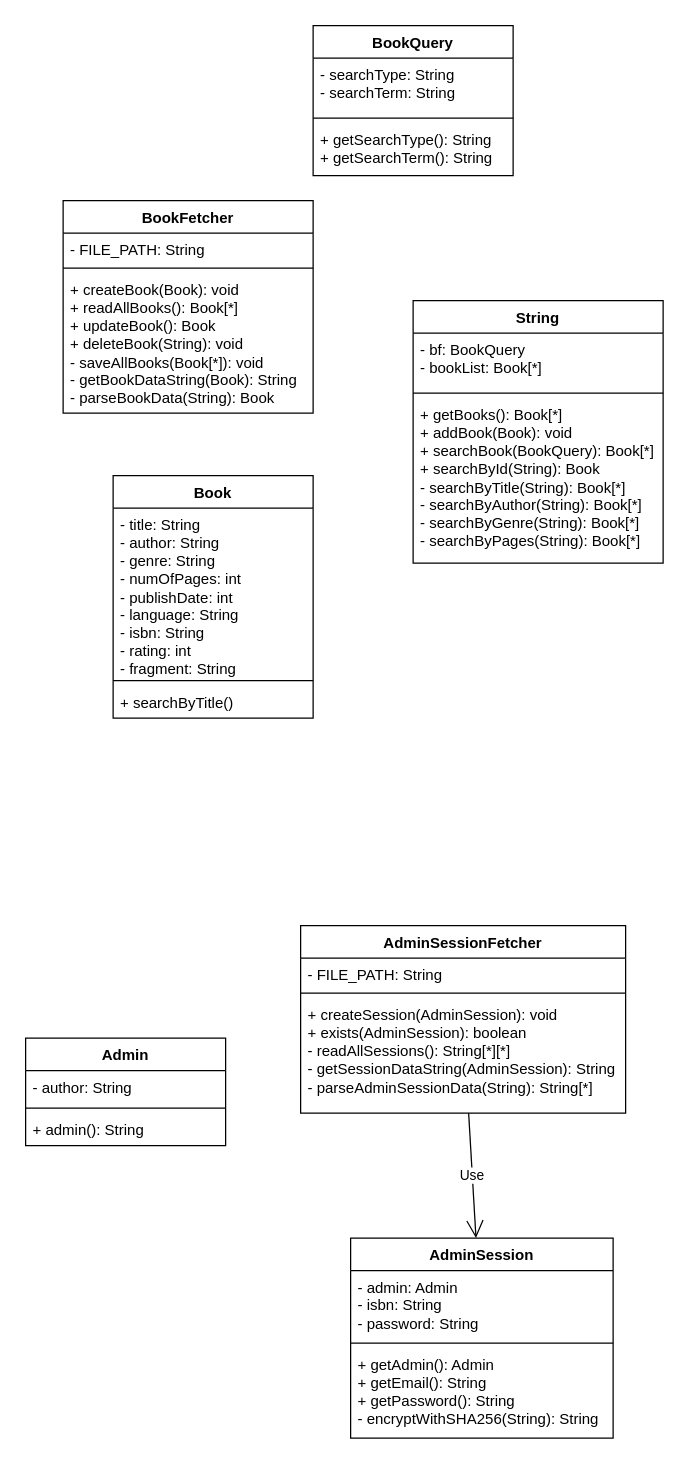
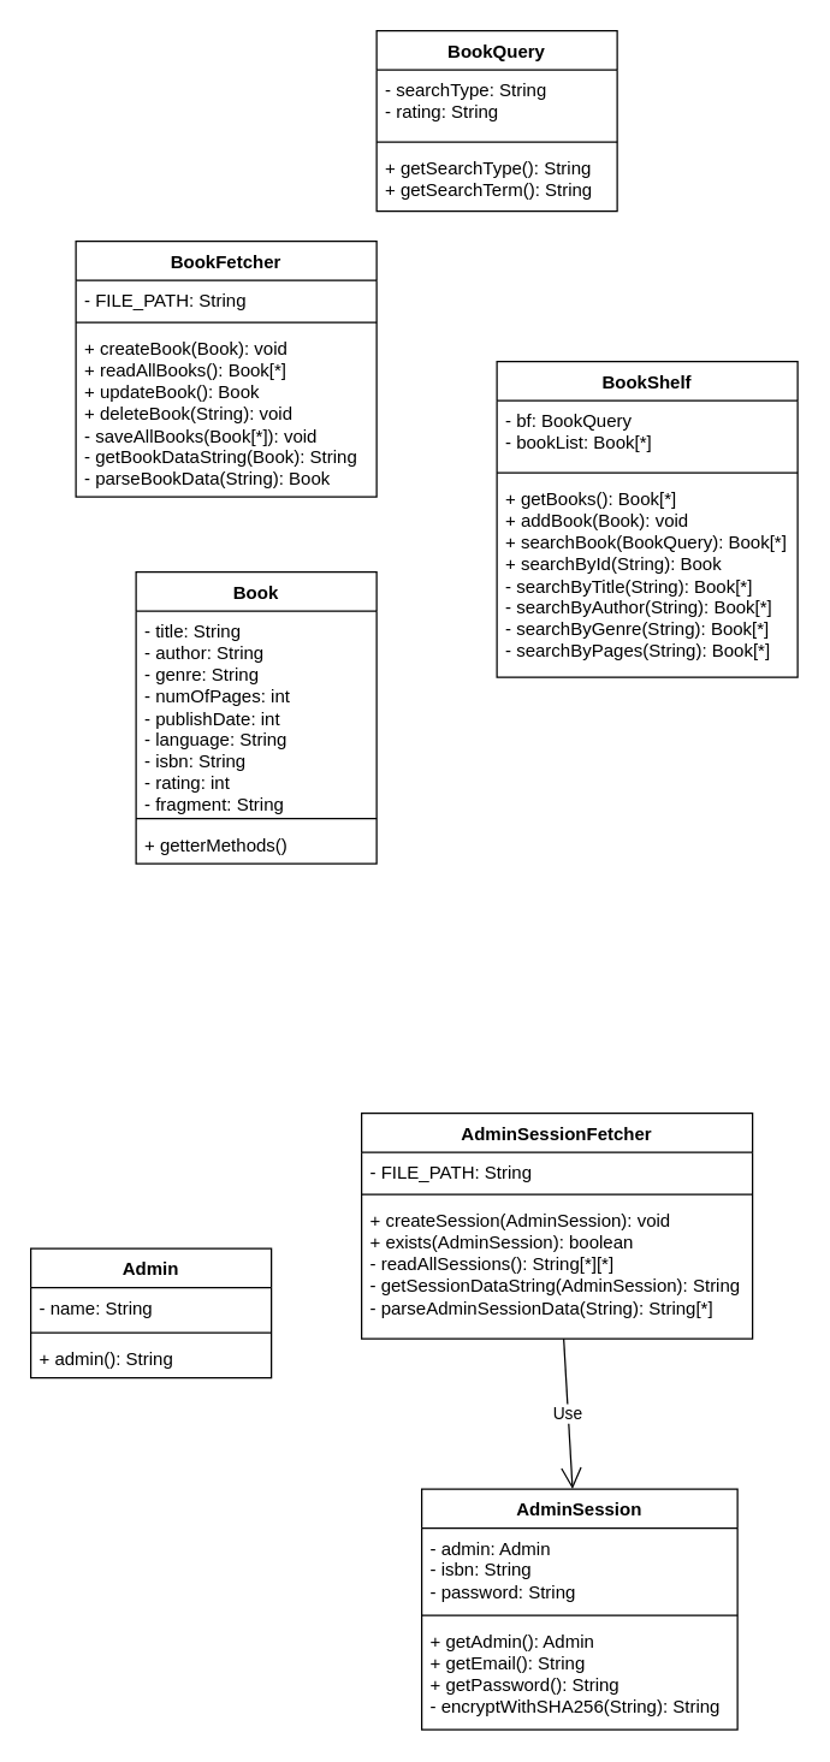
- <mxCell id="15" value="- searchType: String&lt;br&gt;- searchTerm: String" style="text;strokeColor=none;fillColor=none;align=left;verticalAlign=top;spacingLeft=4;spacingRight=4;overflow=hidden;rotatable=0;points=[[0,0.5],[1,0.5]];portConstraint=eastwest;whiteSpace=wrap;html=1;" parent="14" vertex="1"><mxGeometry y="26" width="160" height="44" as="geometry" /></mxCell>
+ <mxCell id="15" value="- searchType: String&lt;br&gt;- rating: String" style="text;strokeColor=none;fillColor=none;align=left;verticalAlign=top;spacingLeft=4;spacingRight=4;overflow=hidden;rotatable=0;points=[[0,0.5],[1,0.5]];portConstraint=eastwest;whiteSpace=wrap;html=1;" parent="14" vertex="1"><mxGeometry y="26" width="160" height="44" as="geometry" /></mxCell>
- <mxCell id="10" value="String" style="swimlane;fontStyle=1;align=center;verticalAlign=top;childLayout=stackLayout;horizontal=1;startSize=26;horizontalStack=0;resizeParent=1;resizeParentMax=0;resizeLast=0;collapsible=1;marginBottom=0;whiteSpace=wrap;html=1;" parent="1" vertex="1"><mxGeometry x="330" y="240" width="200" height="210" as="geometry" /></mxCell>
+ <mxCell id="10" value="BookShelf" style="swimlane;fontStyle=1;align=center;verticalAlign=top;childLayout=stackLayout;horizontal=1;startSize=26;horizontalStack=0;resizeParent=1;resizeParentMax=0;resizeLast=0;collapsible=1;marginBottom=0;whiteSpace=wrap;html=1;" parent="1" vertex="1"><mxGeometry x="330" y="240" width="200" height="210" as="geometry" /></mxCell>
- <mxCell id="5" value="+ searchByTitle()" style="text;strokeColor=none;fillColor=none;align=left;verticalAlign=top;spacingLeft=4;spacingRight=4;overflow=hidden;rotatable=0;points=[[0,0.5],[1,0.5]];portConstraint=eastwest;whiteSpace=wrap;html=1;" parent="2" vertex="1"><mxGeometry y="168" width="160" height="26" as="geometry" /></mxCell>
+ <mxCell id="5" value="+ getterMethods()" style="text;strokeColor=none;fillColor=none;align=left;verticalAlign=top;spacingLeft=4;spacingRight=4;overflow=hidden;rotatable=0;points=[[0,0.5],[1,0.5]];portConstraint=eastwest;whiteSpace=wrap;html=1;" parent="2" vertex="1"><mxGeometry y="168" width="160" height="26" as="geometry" /></mxCell>
- <mxCell id="19" value="- author: String" style="text;strokeColor=none;fillColor=none;align=left;verticalAlign=top;spacingLeft=4;spacingRight=4;overflow=hidden;rotatable=0;points=[[0,0.5],[1,0.5]];portConstraint=eastwest;whiteSpace=wrap;html=1;" vertex="1" parent="18"><mxGeometry y="26" width="160" height="26" as="geometry" /></mxCell>
+ <mxCell id="19" value="- name: String" style="text;strokeColor=none;fillColor=none;align=left;verticalAlign=top;spacingLeft=4;spacingRight=4;overflow=hidden;rotatable=0;points=[[0,0.5],[1,0.5]];portConstraint=eastwest;whiteSpace=wrap;html=1;" vertex="1" parent="18"><mxGeometry y="26" width="160" height="26" as="geometry" /></mxCell>
